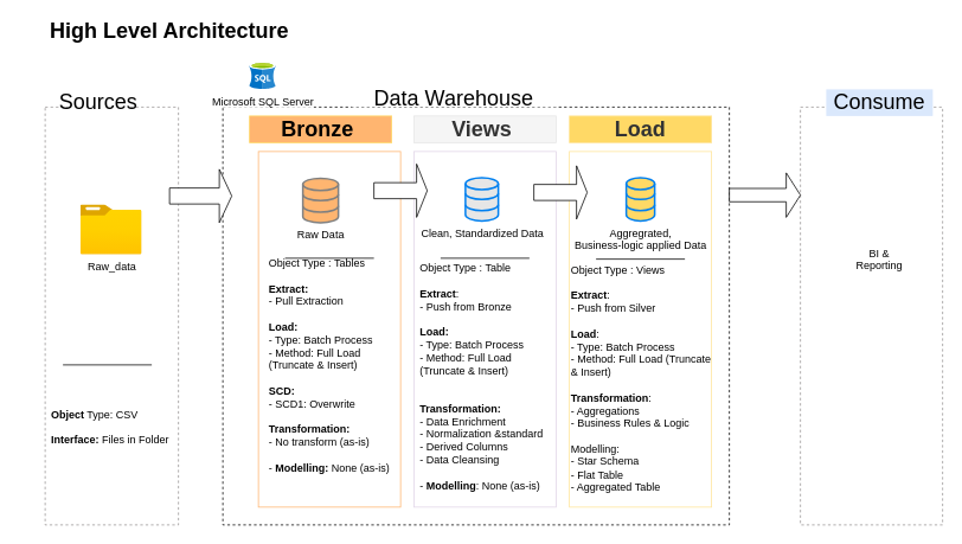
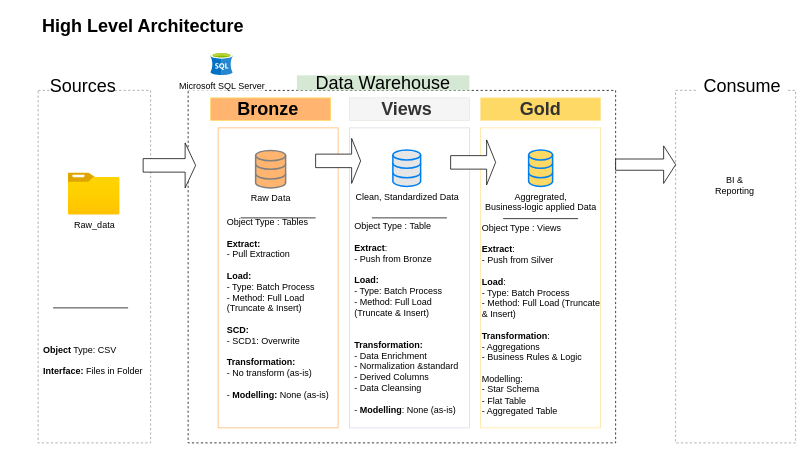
- <mxCell id="6" value="&lt;span style=&quot;font-size: 24px;&quot;&gt;Data Warehouse&lt;/span&gt;" style="rounded=0;whiteSpace=wrap;html=1;strokeColor=none;" parent="1" vertex="1"><mxGeometry x="395" y="100" width="230" height="20" as="geometry" /></mxCell>
+ <mxCell id="6" value="&lt;span style=&quot;font-size: 24px;&quot;&gt;Data Warehouse&lt;/span&gt;" style="rounded=0;whiteSpace=wrap;html=1;strokeColor=none;fillColor=#d5e8d4;" parent="1" vertex="1"><mxGeometry x="395" y="100" width="230" height="20" as="geometry" /></mxCell>
- <mxCell id="8" value="&lt;span style=&quot;font-size: 24px;&quot;&gt;Consume&lt;/span&gt;" style="rounded=0;whiteSpace=wrap;html=1;strokeColor=none;fillColor=#dae8fc;" parent="1" vertex="1"><mxGeometry x="929" y="100" width="120" height="30" as="geometry" /></mxCell>
+ <mxCell id="8" value="&lt;span style=&quot;font-size: 24px;&quot;&gt;Consume&lt;/span&gt;" style="rounded=0;whiteSpace=wrap;html=1;strokeColor=none;" parent="1" vertex="1"><mxGeometry x="929" y="100" width="120" height="30" as="geometry" /></mxCell>
- <mxCell id="14" value="&lt;b&gt;Load&lt;/b&gt;" style="rounded=0;whiteSpace=wrap;html=1;fontSize=24;fillColor=#FFD966;strokeColor=#FFE599;fontColor=#333333;" parent="1" vertex="1"><mxGeometry x="640" y="130" width="160" height="30" as="geometry" /></mxCell>
+ <mxCell id="14" value="&lt;b&gt;Gold&lt;/b&gt;" style="rounded=0;whiteSpace=wrap;html=1;fontSize=24;fillColor=#FFD966;strokeColor=#FFE599;fontColor=#333333;" parent="1" vertex="1"><mxGeometry x="640" y="130" width="160" height="30" as="geometry" /></mxCell>
- <mxCell id="31" value="BI &amp;amp; Reporting&lt;br&gt;&lt;br&gt;&lt;div&gt;&lt;br&gt;&lt;/div&gt;" style="text;html=1;align=center;verticalAlign=middle;whiteSpace=wrap;rounded=0;" parent="1" vertex="1"><mxGeometry x="959" y="240" width="60" height="132" as="geometry" /></mxCell>
+ <mxCell id="31" value="BI &amp;amp; Reporting&lt;br&gt;&lt;br&gt;&lt;div&gt;&lt;br&gt;&lt;/div&gt;" style="text;html=1;align=center;verticalAlign=middle;whiteSpace=wrap;rounded=0;" parent="1" vertex="1"><mxGeometry x="949" y="195" width="60" height="132" as="geometry" /></mxCell>
